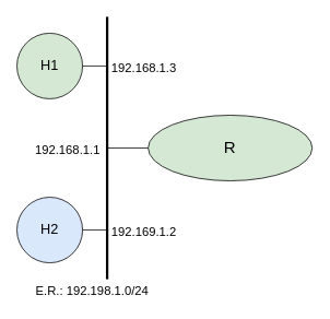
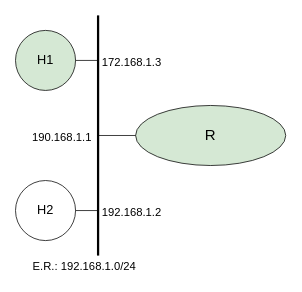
- <mxCell id="9" value="&lt;font style=&quot;font-size: 15px;&quot;&gt;192.168.1.3&lt;br&gt;&lt;/font&gt;" style="text;html=1;strokeColor=none;fillColor=none;align=center;verticalAlign=middle;whiteSpace=wrap;rounded=0;fontSize=20;" parent="1" vertex="1"><mxGeometry x="135" y="65" width="80" height="30" as="geometry" /></mxCell>
+ <mxCell id="9" value="&lt;font style=&quot;font-size: 15px;&quot;&gt;172.168.1.3&lt;br&gt;&lt;/font&gt;" style="text;html=1;strokeColor=none;fillColor=none;align=center;verticalAlign=middle;whiteSpace=wrap;rounded=0;fontSize=20;" parent="1" vertex="1"><mxGeometry x="135" y="65" width="80" height="30" as="geometry" /></mxCell>
- <mxCell id="11" value="&lt;font style=&quot;font-size: 15px;&quot;&gt;192.168.1.1&lt;br&gt;&lt;/font&gt;" style="text;html=1;strokeColor=none;fillColor=none;align=center;verticalAlign=middle;whiteSpace=wrap;rounded=0;fontSize=20;" parent="1" vertex="1"><mxGeometry x="42" y="165" width="80" height="30" as="geometry" /></mxCell>
+ <mxCell id="11" value="&lt;font style=&quot;font-size: 15px;&quot;&gt;190.168.1.1&lt;br&gt;&lt;/font&gt;" style="text;html=1;strokeColor=none;fillColor=none;align=center;verticalAlign=middle;whiteSpace=wrap;rounded=0;fontSize=20;" parent="1" vertex="1"><mxGeometry x="42" y="165" width="80" height="30" as="geometry" /></mxCell>
- <mxCell id="5" value="&lt;font style=&quot;font-size: 17px;&quot;&gt;H2&lt;/font&gt;" style="ellipse;whiteSpace=wrap;html=1;aspect=fixed;fillColor=#dae8fc;" parent="1" vertex="1"><mxGeometry x="20" y="240" width="80" height="80" as="geometry" /></mxCell>
+ <mxCell id="5" value="&lt;font style=&quot;font-size: 17px;&quot;&gt;H2&lt;/font&gt;" style="ellipse;whiteSpace=wrap;html=1;aspect=fixed;" parent="1" vertex="1"><mxGeometry x="20" y="240" width="80" height="80" as="geometry" /></mxCell>
- <mxCell id="10" value="&lt;font style=&quot;font-size: 15px;&quot;&gt;192.169.1.2&lt;br&gt;&lt;/font&gt;" style="text;html=1;strokeColor=none;fillColor=none;align=center;verticalAlign=middle;whiteSpace=wrap;rounded=0;fontSize=20;" parent="1" vertex="1"><mxGeometry x="135" y="265" width="80" height="30" as="geometry" /></mxCell>
+ <mxCell id="10" value="&lt;font style=&quot;font-size: 15px;&quot;&gt;192.168.1.2&lt;br&gt;&lt;/font&gt;" style="text;html=1;strokeColor=none;fillColor=none;align=center;verticalAlign=middle;whiteSpace=wrap;rounded=0;fontSize=20;" parent="1" vertex="1"><mxGeometry x="135" y="265" width="80" height="30" as="geometry" /></mxCell>
- <mxCell id="12" value="&lt;font style=&quot;font-size: 15px;&quot;&gt;E.R.: 192.198.1.0/24&lt;br&gt;&lt;/font&gt;" style="text;html=1;strokeColor=none;fillColor=none;align=center;verticalAlign=middle;whiteSpace=wrap;rounded=0;fontSize=20;" parent="1" vertex="1"><mxGeometry x="42" y="337" width="140" height="30" as="geometry" /></mxCell>
+ <mxCell id="12" value="&lt;font style=&quot;font-size: 15px;&quot;&gt;E.R.: 192.168.1.0/24&lt;br&gt;&lt;/font&gt;" style="text;html=1;strokeColor=none;fillColor=none;align=center;verticalAlign=middle;whiteSpace=wrap;rounded=0;fontSize=20;" parent="1" vertex="1"><mxGeometry x="42" y="337" width="140" height="30" as="geometry" /></mxCell>
